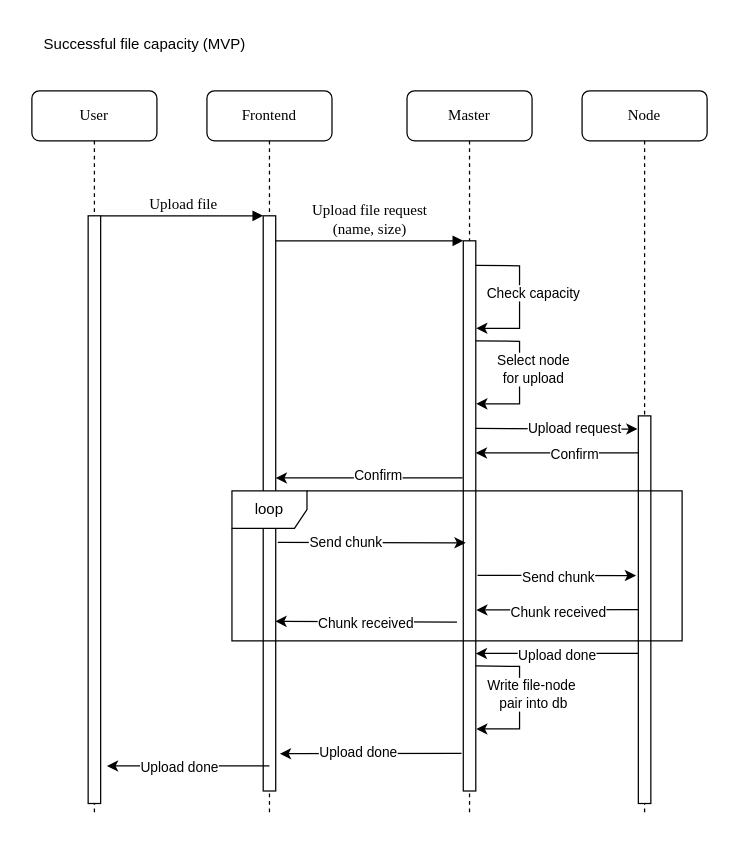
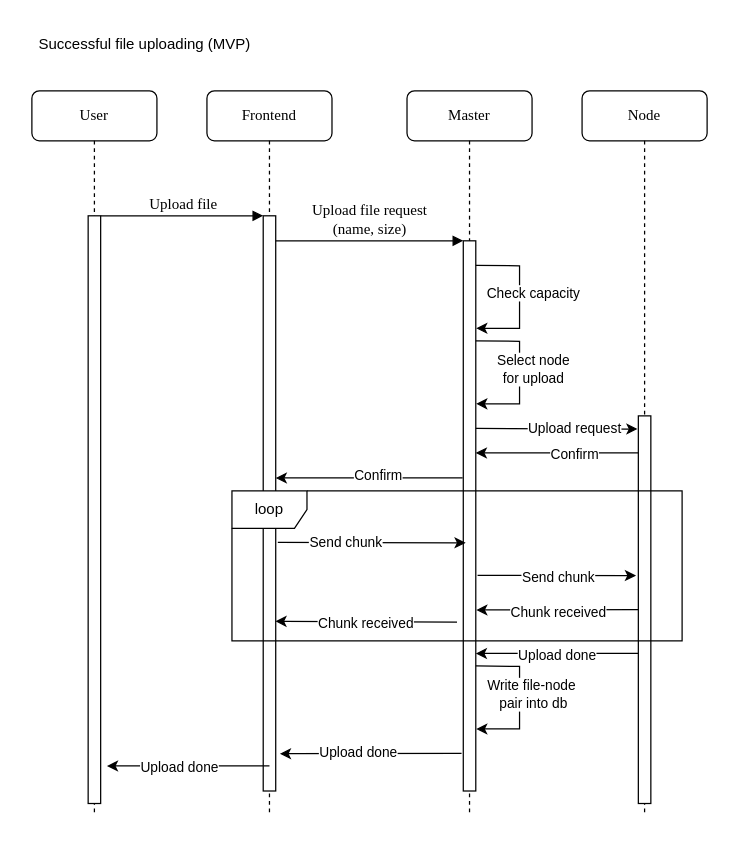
- <mxCell id="37" value="Successful file capacity (MVP)" style="text;html=1;align=center;verticalAlign=middle;resizable=0;points=[];autosize=1;strokeColor=none;fillColor=none;" parent="1" vertex="1"><mxGeometry x="20" y="20" width="190" height="30" as="geometry" /></mxCell>
+ <mxCell id="37" value="Successful file uploading (MVP)" style="text;html=1;align=center;verticalAlign=middle;resizable=0;points=[];autosize=1;strokeColor=none;fillColor=none;" parent="1" vertex="1"><mxGeometry x="20" y="20" width="190" height="30" as="geometry" /></mxCell>
